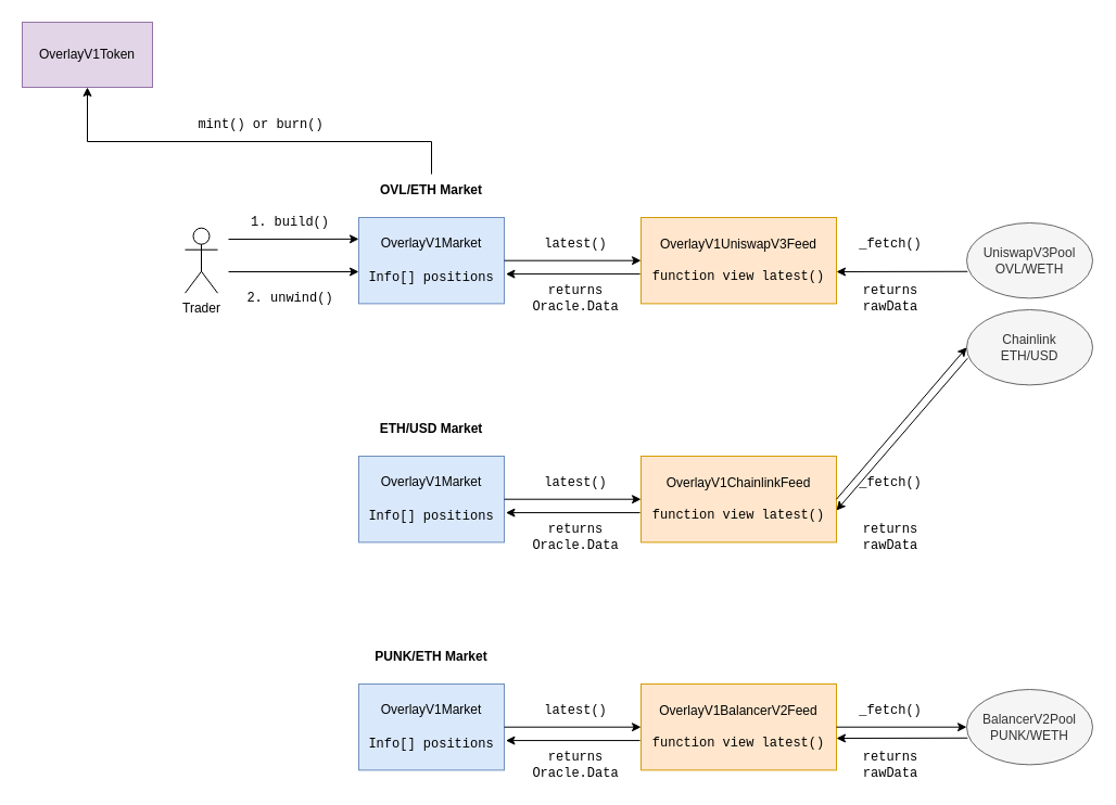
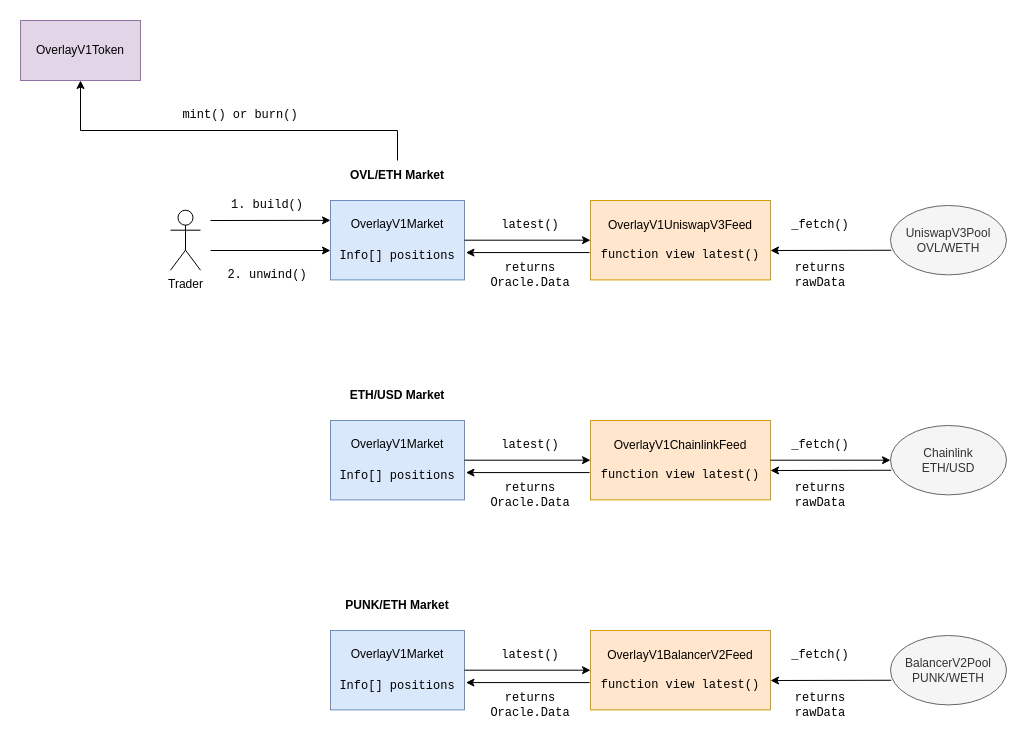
- <mxCell id="28" value="Chainlink&lt;br&gt;ETH/USD" style="ellipse;whiteSpace=wrap;html=1;fillColor=#f5f5f5;strokeColor=#666666;fontColor=#333333;" vertex="1" parent="1"><mxGeometry x="890" y="285" width="116" height="69.39" as="geometry" /></mxCell>
+ <mxCell id="28" value="Chainlink&lt;br&gt;ETH/USD" style="ellipse;whiteSpace=wrap;html=1;fillColor=#f5f5f5;strokeColor=#666666;fontColor=#333333;" vertex="1" parent="1"><mxGeometry x="890" y="425" width="116" height="69.39" as="geometry" /></mxCell>
- <mxCell id="41" value="" style="endArrow=classic;html=1;rounded=0;entryX=0;entryY=0.5;entryDx=0;entryDy=0;exitX=1;exitY=0.5;exitDx=0;exitDy=0;" edge="1" parent="1" source="35" target="40"><mxGeometry width="50" height="50" relative="1" as="geometry"><mxPoint x="740" y="670" as="sourcePoint" /><mxPoint x="814.78" y="669.705" as="targetPoint" /></mxGeometry></mxCell>
